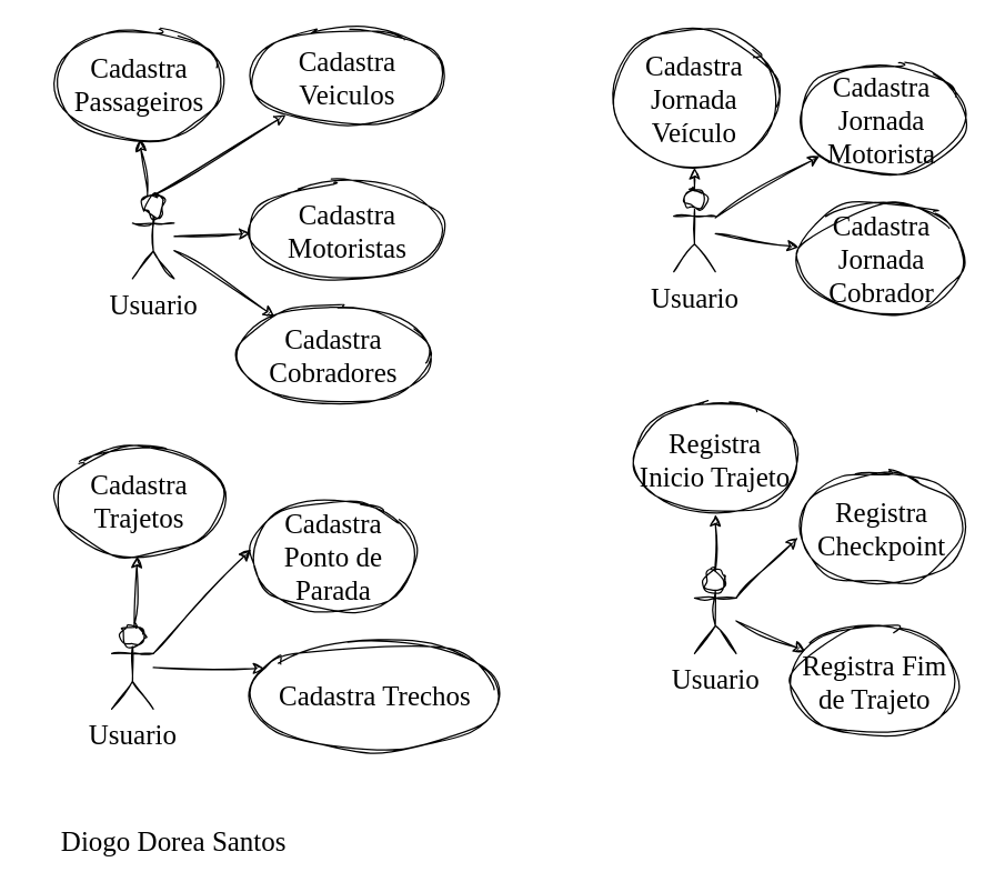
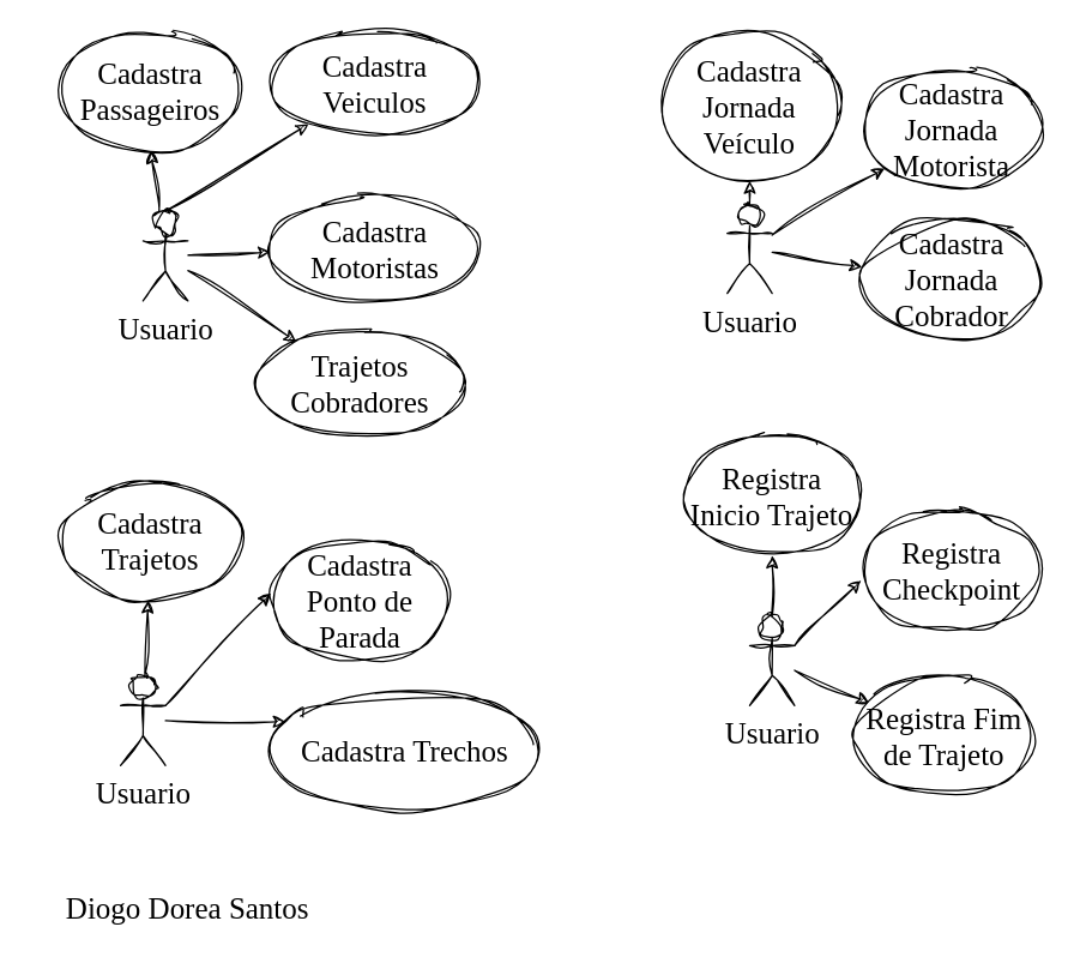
- <mxCell id="6" value="Cadastra&lt;br&gt;Cobradores" style="ellipse;whiteSpace=wrap;html=1;sketch=1;hachureGap=4;jiggle=2;curveFitting=1;fontFamily=Architects Daughter;fontSource=https%3A%2F%2Ffonts.googleapis.com%2Fcss%3Ffamily%3DArchitects%2BDaughter;fontSize=20;" vertex="1" parent="1"><mxGeometry x="170" y="220" width="140" height="70" as="geometry" /></mxCell>
+ <mxCell id="6" value="Trajetos&lt;br&gt;Cobradores" style="ellipse;whiteSpace=wrap;html=1;sketch=1;hachureGap=4;jiggle=2;curveFitting=1;fontFamily=Architects Daughter;fontSource=https%3A%2F%2Ffonts.googleapis.com%2Fcss%3Ffamily%3DArchitects%2BDaughter;fontSize=20;" vertex="1" parent="1"><mxGeometry x="170" y="220" width="140" height="70" as="geometry" /></mxCell>
